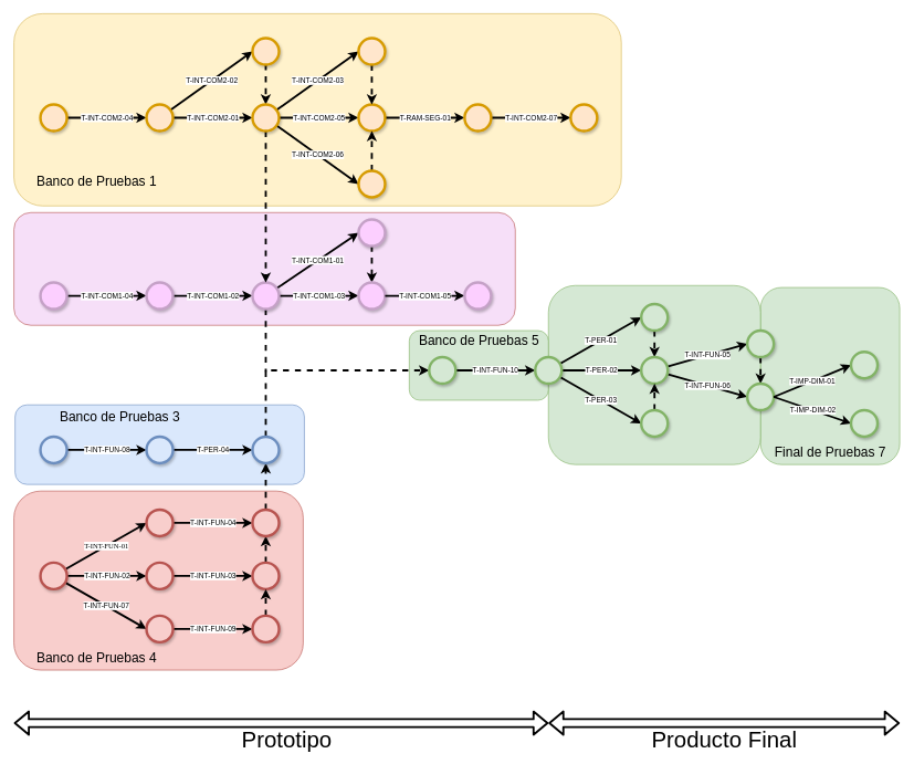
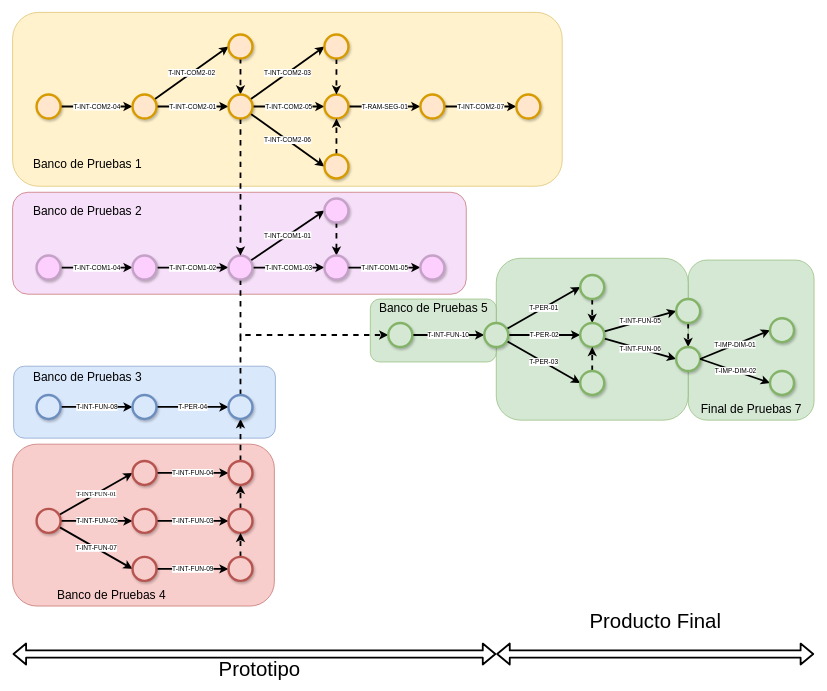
+ <mxCell id="86" value="&lt;span style=&quot;font-size: 20px&quot;&gt;Banco de Pruebas 2&lt;/span&gt;" style="text;html=1;strokeColor=none;fillColor=none;align=center;verticalAlign=middle;whiteSpace=wrap;rounded=0;" vertex="1" parent="1"><mxGeometry x="47" y="340.5" width="196.5" height="20" as="geometry" /></mxCell>
- <mxCell id="88" value="&lt;span style=&quot;font-size: 20px&quot;&gt;Banco de Pruebas 3&lt;/span&gt;" style="text;html=1;strokeColor=none;fillColor=none;align=center;verticalAlign=middle;whiteSpace=wrap;rounded=0;" vertex="1" parent="1"><mxGeometry x="82" y="618" width="196.5" height="20" as="geometry" /></mxCell>
+ <mxCell id="88" value="&lt;span style=&quot;font-size: 20px&quot;&gt;Banco de Pruebas 3&lt;/span&gt;" style="text;html=1;strokeColor=none;fillColor=none;align=center;verticalAlign=middle;whiteSpace=wrap;rounded=0;" vertex="1" parent="1"><mxGeometry x="47" y="618" width="196.5" height="20" as="geometry" /></mxCell>
- <mxCell id="87" value="&lt;span style=&quot;font-size: 20px&quot;&gt;Banco de Pruebas 4&lt;/span&gt;" style="text;html=1;strokeColor=none;fillColor=none;align=center;verticalAlign=middle;whiteSpace=wrap;rounded=0;" vertex="1" parent="1"><mxGeometry x="47" y="980" width="196.5" height="20" as="geometry" /></mxCell>
+ <mxCell id="87" value="&lt;span style=&quot;font-size: 20px&quot;&gt;Banco de Pruebas 4&lt;/span&gt;" style="text;html=1;strokeColor=none;fillColor=none;align=center;verticalAlign=middle;whiteSpace=wrap;rounded=0;" vertex="1" parent="1"><mxGeometry x="87" y="980" width="196.5" height="20" as="geometry" /></mxCell>
- <mxCell id="94" value="&lt;span style=&quot;font-size: 34px&quot;&gt;Producto Final&lt;/span&gt;" style="text;html=1;align=center;verticalAlign=middle;resizable=0;points=[];autosize=1;" vertex="1" parent="1"><mxGeometry x="977" y="1100" width="230" height="30" as="geometry" /></mxCell>
+ <mxCell id="94" value="&lt;span style=&quot;font-size: 34px&quot;&gt;Producto Final&lt;/span&gt;" style="text;html=1;align=center;verticalAlign=middle;resizable=0;points=[];autosize=1;" vertex="1" parent="1"><mxGeometry x="977" y="1020" width="230" height="30" as="geometry" /></mxCell>
